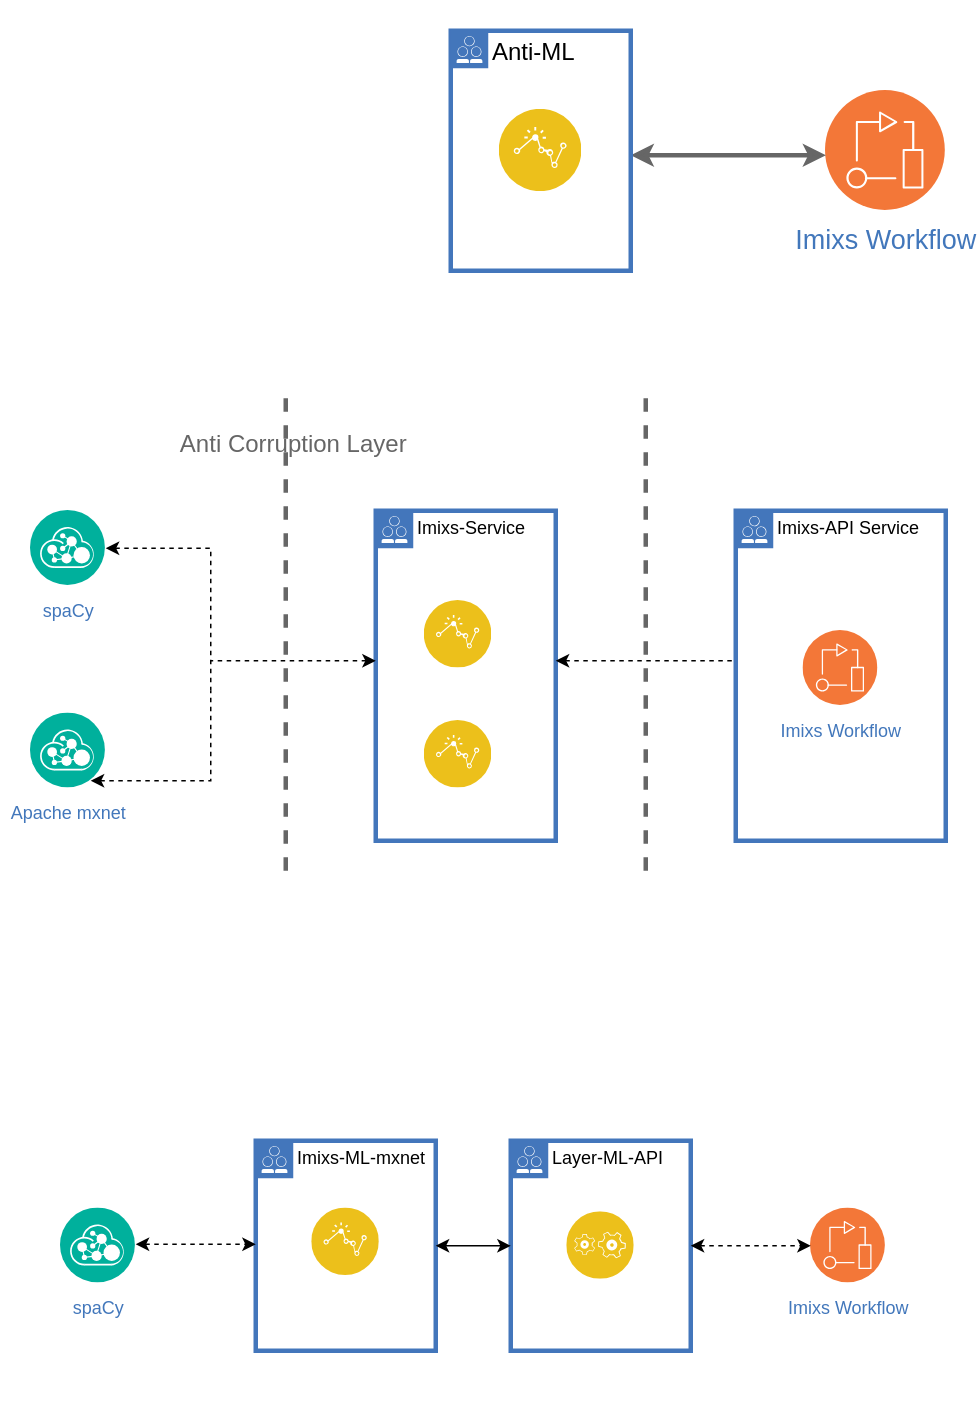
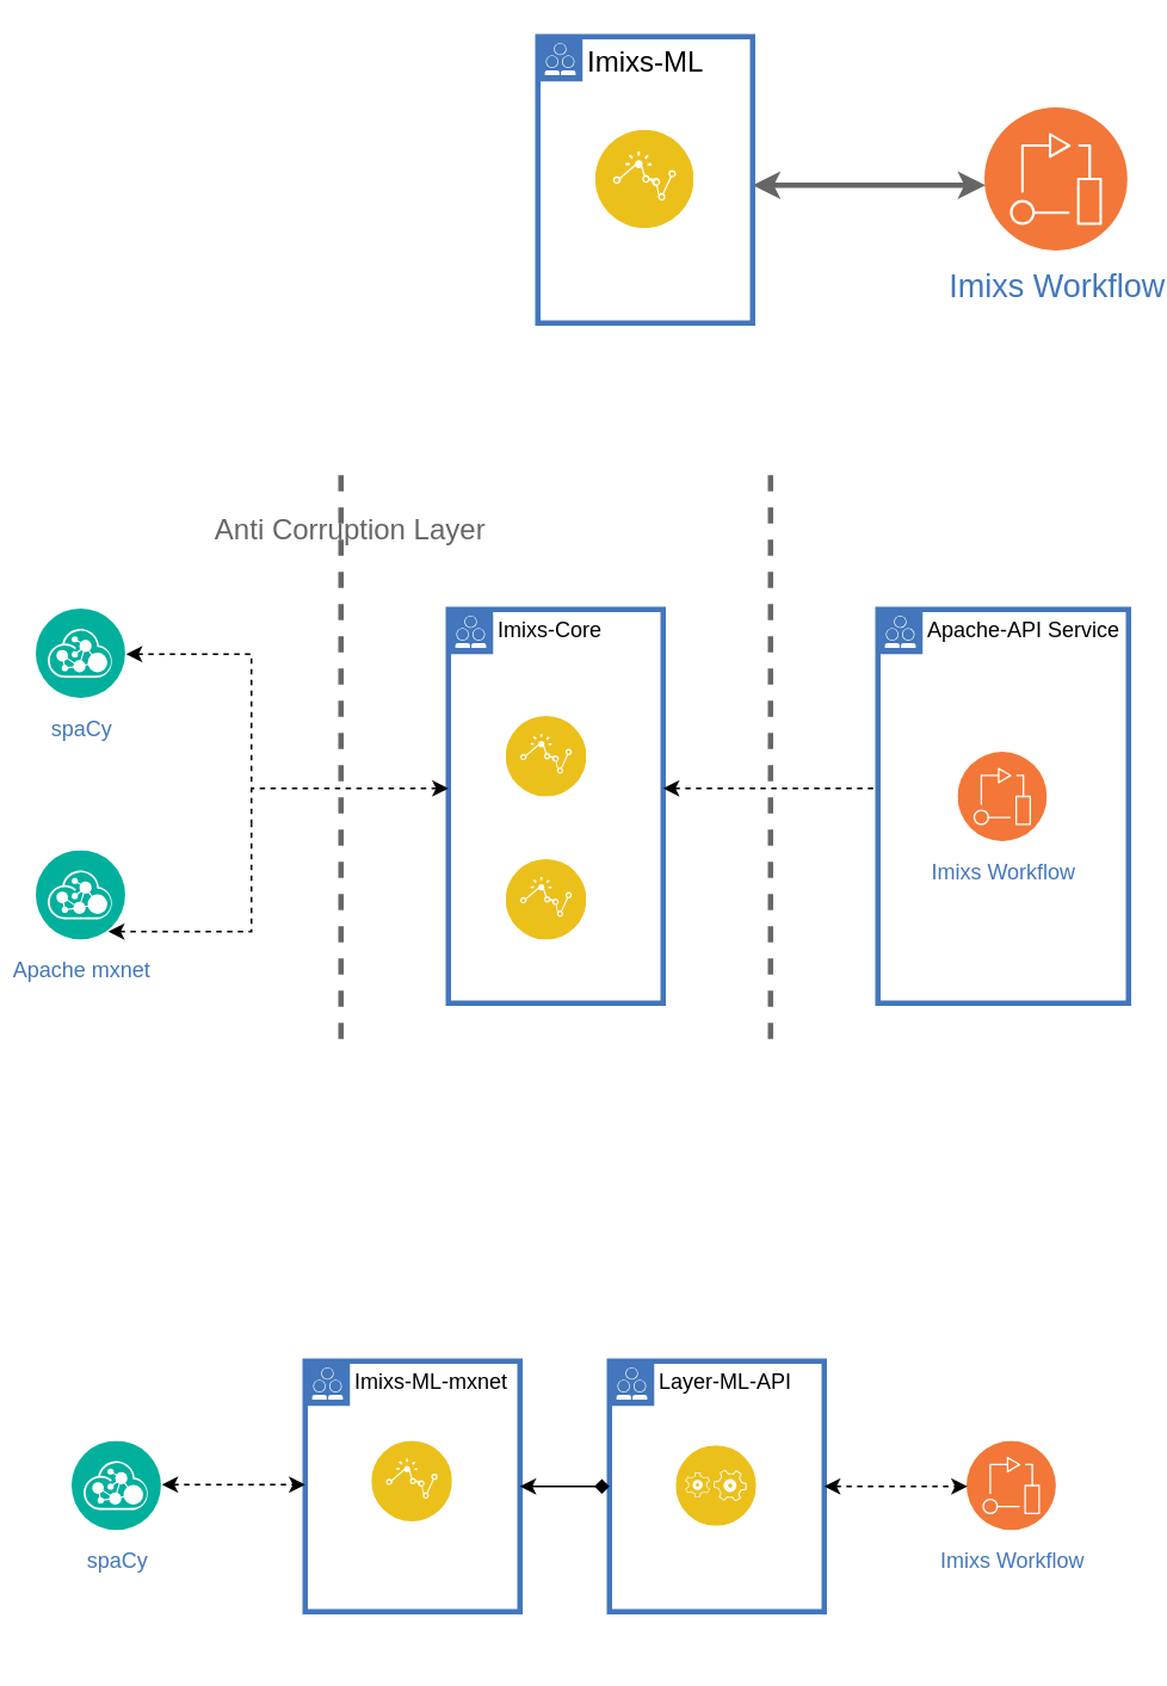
- <mxCell id="4" value="Anti-ML" style="shape=mxgraph.ibm.box;prType=public;fontStyle=0;verticalAlign=top;align=left;spacingLeft=32;spacingTop=4;fillColor=none;rounded=0;whiteSpace=wrap;html=1;strokeColor=#4376BB;strokeWidth=3;dashed=0;container=1;spacing=-4;collapsible=0;expand=0;recursiveResize=0;fontSize=16;" vertex="1" parent="1"><mxGeometry x="300" y="20" width="120" height="160" as="geometry" /></mxCell>
+ <mxCell id="4" value="Imixs-ML" style="shape=mxgraph.ibm.box;prType=public;fontStyle=0;verticalAlign=top;align=left;spacingLeft=32;spacingTop=4;fillColor=none;rounded=0;whiteSpace=wrap;html=1;strokeColor=#4376BB;strokeWidth=3;dashed=0;container=1;spacing=-4;collapsible=0;expand=0;recursiveResize=0;fontSize=16;" vertex="1" parent="1"><mxGeometry x="300" y="20" width="120" height="160" as="geometry" /></mxCell>
- <mxCell id="9" value="Imixs-Service" style="shape=mxgraph.ibm.box;prType=public;fontStyle=0;verticalAlign=top;align=left;spacingLeft=32;spacingTop=4;fillColor=none;rounded=0;whiteSpace=wrap;html=1;strokeColor=#4376BB;strokeWidth=3;dashed=0;container=1;spacing=-4;collapsible=0;expand=0;recursiveResize=0;fontSize=12;" vertex="1" parent="1"><mxGeometry x="250" y="340" width="120" height="220" as="geometry" /></mxCell>
+ <mxCell id="9" value="Imixs-Core" style="shape=mxgraph.ibm.box;prType=public;fontStyle=0;verticalAlign=top;align=left;spacingLeft=32;spacingTop=4;fillColor=none;rounded=0;whiteSpace=wrap;html=1;strokeColor=#4376BB;strokeWidth=3;dashed=0;container=1;spacing=-4;collapsible=0;expand=0;recursiveResize=0;fontSize=12;" vertex="1" parent="1"><mxGeometry x="250" y="340" width="120" height="220" as="geometry" /></mxCell>
- <mxCell id="14" value="Imixs-API Service" style="shape=mxgraph.ibm.box;prType=public;fontStyle=0;verticalAlign=top;align=left;spacingLeft=32;spacingTop=4;fillColor=none;rounded=0;whiteSpace=wrap;html=1;strokeColor=#4376BB;strokeWidth=3;dashed=0;container=1;spacing=-4;collapsible=0;expand=0;recursiveResize=0;fontSize=12;" vertex="1" parent="1"><mxGeometry x="490" y="340" width="140" height="220" as="geometry" /></mxCell>
+ <mxCell id="14" value="Apache-API Service" style="shape=mxgraph.ibm.box;prType=public;fontStyle=0;verticalAlign=top;align=left;spacingLeft=32;spacingTop=4;fillColor=none;rounded=0;whiteSpace=wrap;html=1;strokeColor=#4376BB;strokeWidth=3;dashed=0;container=1;spacing=-4;collapsible=0;expand=0;recursiveResize=0;fontSize=12;" vertex="1" parent="1"><mxGeometry x="490" y="340" width="140" height="220" as="geometry" /></mxCell>
- <mxCell id="28" value="" style="edgeStyle=elbowEdgeStyle;rounded=0;elbow=vertical;html=1;labelBackgroundColor=#ffffff;startArrow=classic;startFill=1;endArrow=classic;endFill=1;jettySize=auto;orthogonalLoop=1;strokeWidth=1;fontSize=14;" edge="1" parent="1" source="21" target="24"><mxGeometry width="60" height="60" relative="1" as="geometry"><mxPoint x="470" y="840" as="sourcePoint" /><mxPoint x="550" y="840" as="targetPoint" /><Array as="points"><mxPoint x="310" y="830" /><mxPoint x="320" y="840" /><mxPoint x="510.02" y="900" /><mxPoint x="480.02" y="920" /><mxPoint x="486.02" y="883" /></Array></mxGeometry></mxCell>
+ <mxCell id="28" value="" style="edgeStyle=elbowEdgeStyle;rounded=0;elbow=vertical;html=1;labelBackgroundColor=#ffffff;startArrow=classic;startFill=1;endArrow=diamond;endFill=1;jettySize=auto;orthogonalLoop=1;strokeWidth=1;fontSize=14;" edge="1" parent="1" source="21" target="24"><mxGeometry width="60" height="60" relative="1" as="geometry"><mxPoint x="470" y="840" as="sourcePoint" /><mxPoint x="550" y="840" as="targetPoint" /><Array as="points"><mxPoint x="310" y="830" /><mxPoint x="320" y="840" /><mxPoint x="510.02" y="900" /><mxPoint x="480.02" y="920" /><mxPoint x="486.02" y="883" /></Array></mxGeometry></mxCell>
